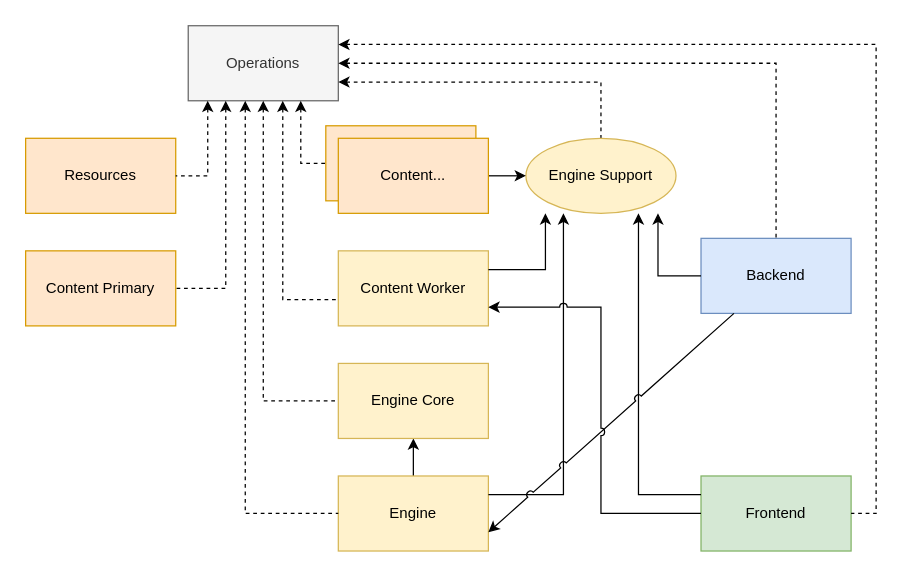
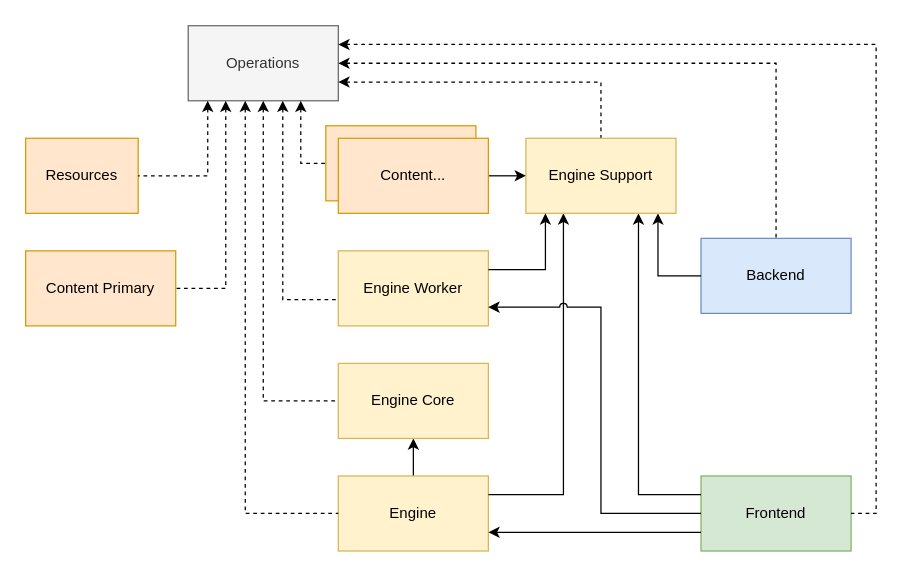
- <mxCell id="3" value="Resources" style="rounded=0;whiteSpace=wrap;html=1;fillColor=#ffe6cc;strokeColor=#d79b00;" vertex="1" parent="1"><mxGeometry x="20" y="110" width="120" height="60" as="geometry" /></mxCell>
+ <mxCell id="3" value="Resources" style="rounded=0;whiteSpace=wrap;html=1;fillColor=#ffe6cc;strokeColor=#d79b00;" vertex="1" parent="1"><mxGeometry x="20" y="110" width="90" height="60" as="geometry" /></mxCell>
- <mxCell id="24" value="Engine Support" style="ellipse;whiteSpace=wrap;html=1;points=[[0,0,0,0,0],[0,0.25,0,0,0],[0,0.5,0,0,0],[0,0.75,0,0,0],[0,1,0,0,0],[0.13,1,0,0,0],[0.25,0,0,0,0],[0.25,1,0,0,0],[0.38,1,0,0,0],[0.5,0,0,0,0],[0.5,1,0,0,0],[0.63,1,0,0,0],[0.75,0,0,0,0],[0.75,1,0,0,0],[0.88,1,0,0,0],[1,0,0,0,0],[1,0.25,0,0,0],[1,0.5,0,0,0],[1,0.75,0,0,0],[1,1,0,0,0]];fillColor=#fff2cc;strokeColor=#d6b656;" vertex="1" parent="1"><mxGeometry x="420" y="110" width="120" height="60" as="geometry" /></mxCell>
+ <mxCell id="24" value="Engine Support" style="rounded=0;whiteSpace=wrap;html=1;points=[[0,0,0,0,0],[0,0.25,0,0,0],[0,0.5,0,0,0],[0,0.75,0,0,0],[0,1,0,0,0],[0.13,1,0,0,0],[0.25,0,0,0,0],[0.25,1,0,0,0],[0.38,1,0,0,0],[0.5,0,0,0,0],[0.5,1,0,0,0],[0.63,1,0,0,0],[0.75,0,0,0,0],[0.75,1,0,0,0],[0.88,1,0,0,0],[1,0,0,0,0],[1,0.25,0,0,0],[1,0.5,0,0,0],[1,0.75,0,0,0],[1,1,0,0,0]];fillColor=#fff2cc;strokeColor=#d6b656;" vertex="1" parent="1"><mxGeometry x="420" y="110" width="120" height="60" as="geometry" /></mxCell>
- <mxCell id="12" value="Content Worker" style="rounded=0;whiteSpace=wrap;html=1;fillColor=#fff2cc;strokeColor=#d6b656;" vertex="1" parent="1"><mxGeometry x="270" y="200" width="120" height="60" as="geometry" /></mxCell>
+ <mxCell id="12" value="Engine Worker" style="rounded=0;whiteSpace=wrap;html=1;fillColor=#fff2cc;strokeColor=#d6b656;" vertex="1" parent="1"><mxGeometry x="270" y="200" width="120" height="60" as="geometry" /></mxCell>
- <mxCell id="22" value="" style="endArrow=none;html=1;rounded=0;startArrow=classic;startFill=1;endFill=0;exitX=1;exitY=0.75;exitDx=0;exitDy=0;jumpStyle=arc;" edge="1" parent="1" source="7" target="16"><mxGeometry width="50" height="50" relative="1" as="geometry"><mxPoint x="530" y="485" as="sourcePoint" /><mxPoint x="990" y="500" as="targetPoint" /></mxGeometry></mxCell>
+ <mxCell id="22" value="" style="endArrow=none;html=1;rounded=0;startArrow=classic;startFill=1;endFill=0;entryX=0;entryY=0.75;entryDx=0;entryDy=0;exitX=1;exitY=0.75;exitDx=0;exitDy=0;jumpStyle=arc;" edge="1" parent="1" source="7" target="17"><mxGeometry width="50" height="50" relative="1" as="geometry"><mxPoint x="530" y="485" as="sourcePoint" /><mxPoint x="990" y="500" as="targetPoint" /></mxGeometry></mxCell>
